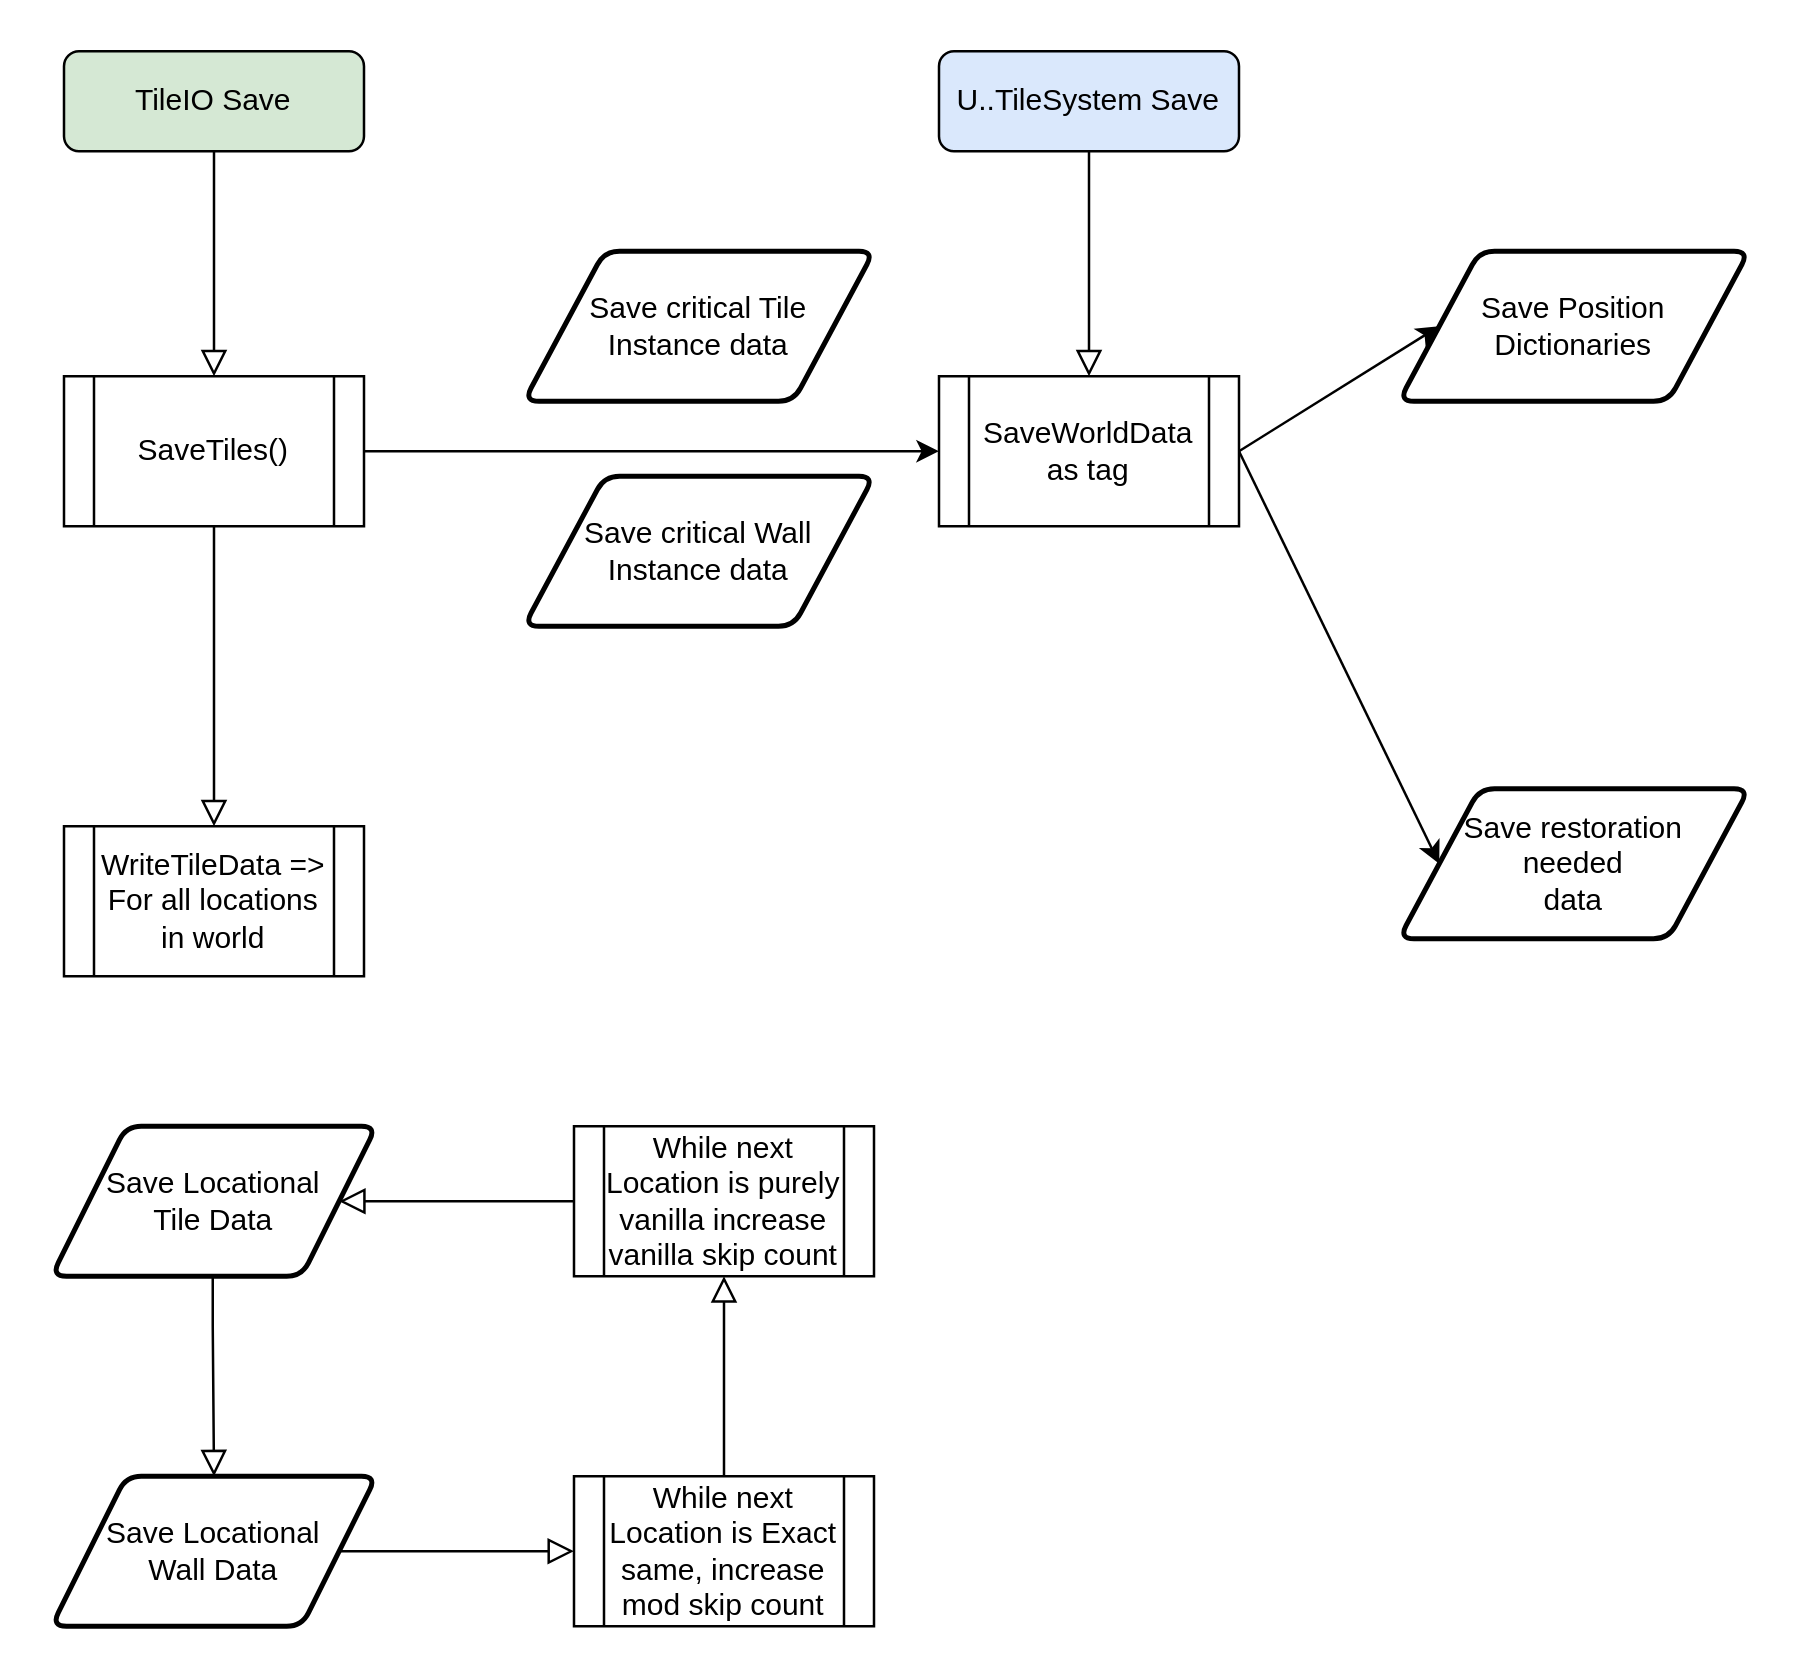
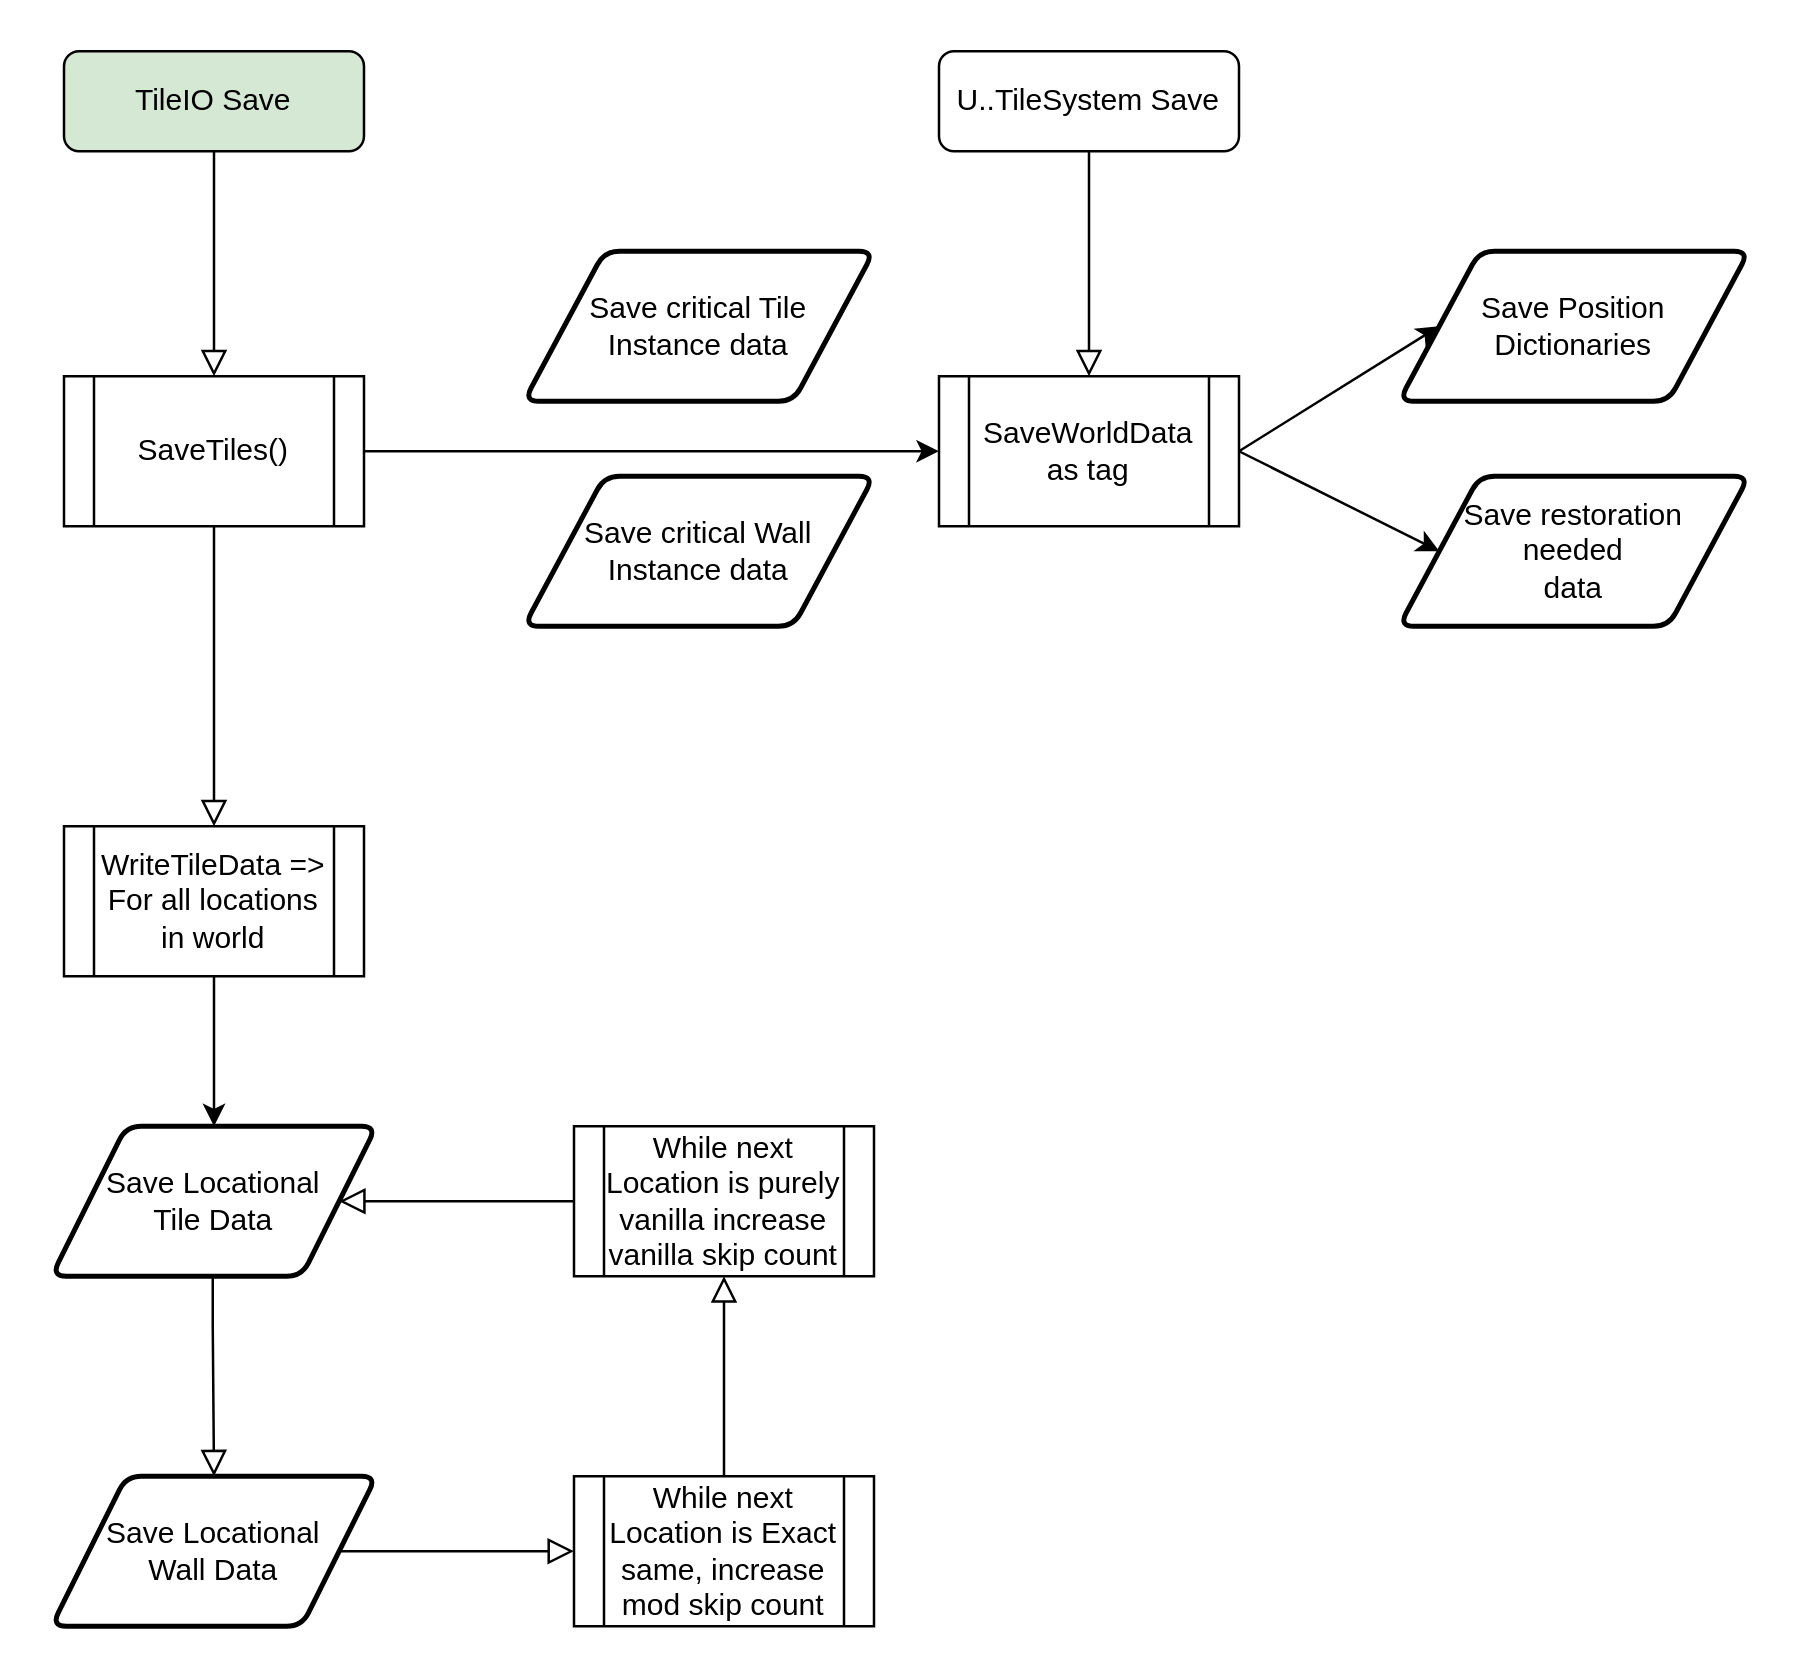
- <mxCell id="20" value="U..TileSystem Save" style="rounded=1;whiteSpace=wrap;html=1;fontSize=12;glass=0;strokeWidth=1;shadow=0;fillColor=#dae8fc;" vertex="1" parent="1"><mxGeometry x="375" y="20" width="120" height="40" as="geometry" /></mxCell>
+ <mxCell id="20" value="U..TileSystem Save" style="rounded=1;whiteSpace=wrap;html=1;fontSize=12;glass=0;strokeWidth=1;shadow=0;" vertex="1" parent="1"><mxGeometry x="375" y="20" width="120" height="40" as="geometry" /></mxCell>
- <mxCell id="22" value="&lt;span&gt;Save restoration &lt;br&gt;needed&lt;br&gt;data&lt;/span&gt;" style="shape=parallelogram;html=1;strokeWidth=2;perimeter=parallelogramPerimeter;whiteSpace=wrap;rounded=1;arcSize=12;size=0.23;" vertex="1" parent="1"><mxGeometry x="559" y="315" width="140" height="60" as="geometry" /></mxCell>
+ <mxCell id="22" value="&lt;span&gt;Save restoration &lt;br&gt;needed&lt;br&gt;data&lt;/span&gt;" style="shape=parallelogram;html=1;strokeWidth=2;perimeter=parallelogramPerimeter;whiteSpace=wrap;rounded=1;arcSize=12;size=0.23;" vertex="1" parent="1"><mxGeometry x="559" y="190" width="140" height="60" as="geometry" /></mxCell>
+ <mxCell id="9" style="edgeStyle=orthogonalEdgeStyle;rounded=0;orthogonalLoop=1;jettySize=auto;html=1;exitX=0.5;exitY=1;exitDx=0;exitDy=0;" edge="1" parent="1" source="10" target="11"><mxGeometry relative="1" as="geometry" /></mxCell>
